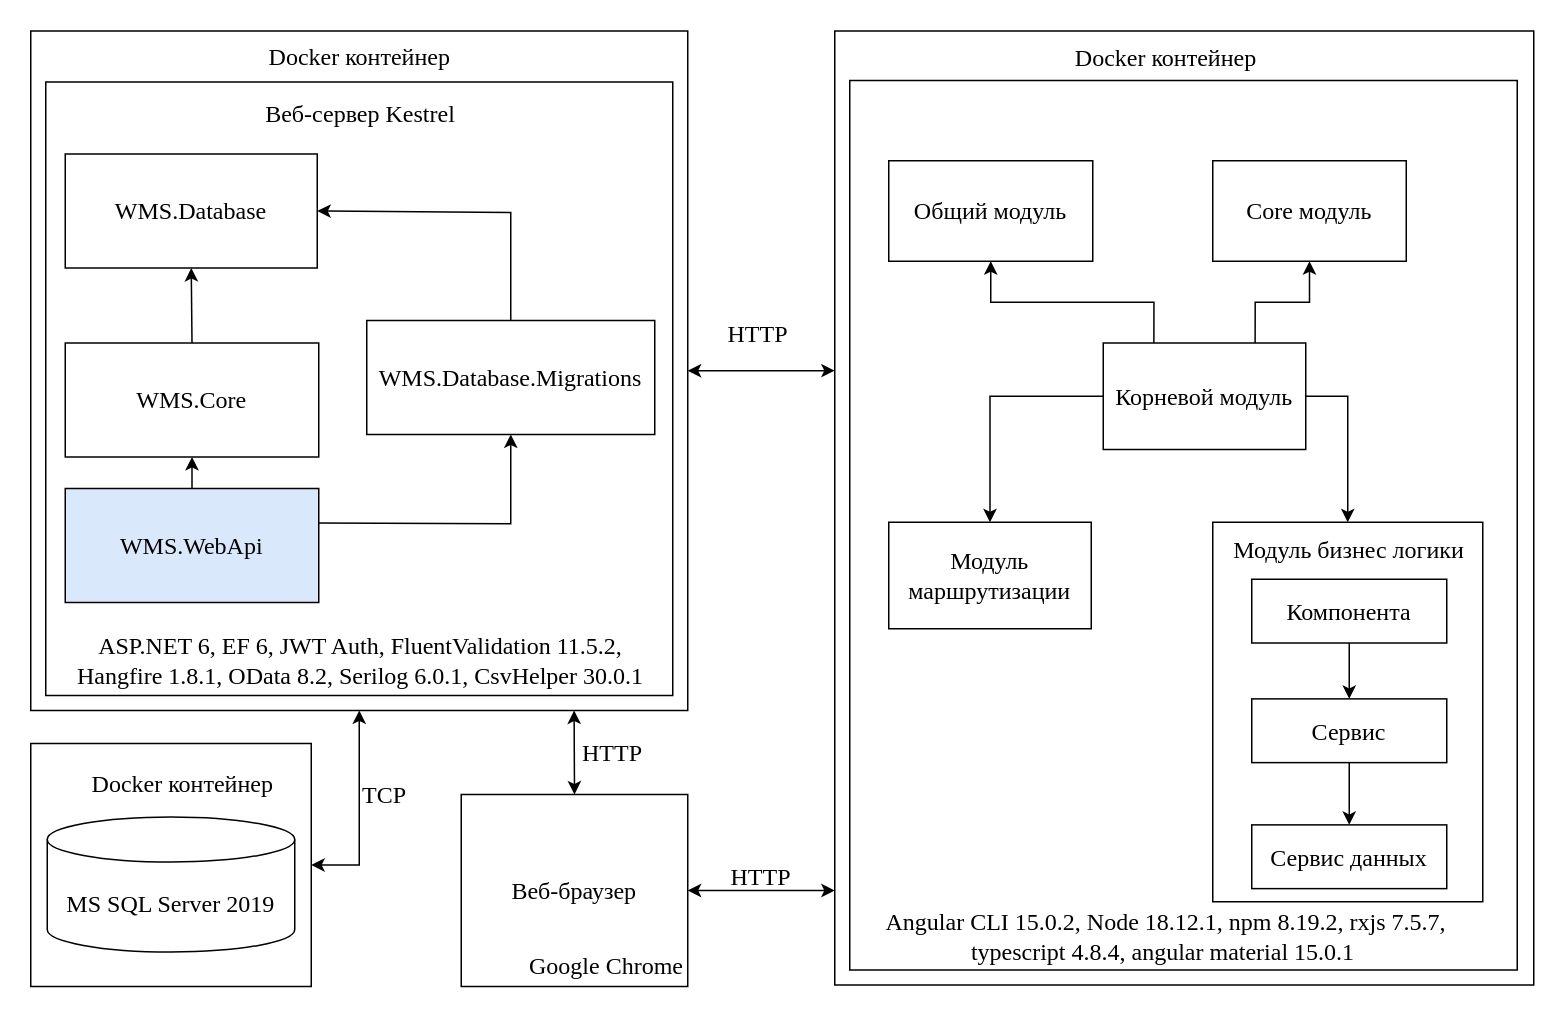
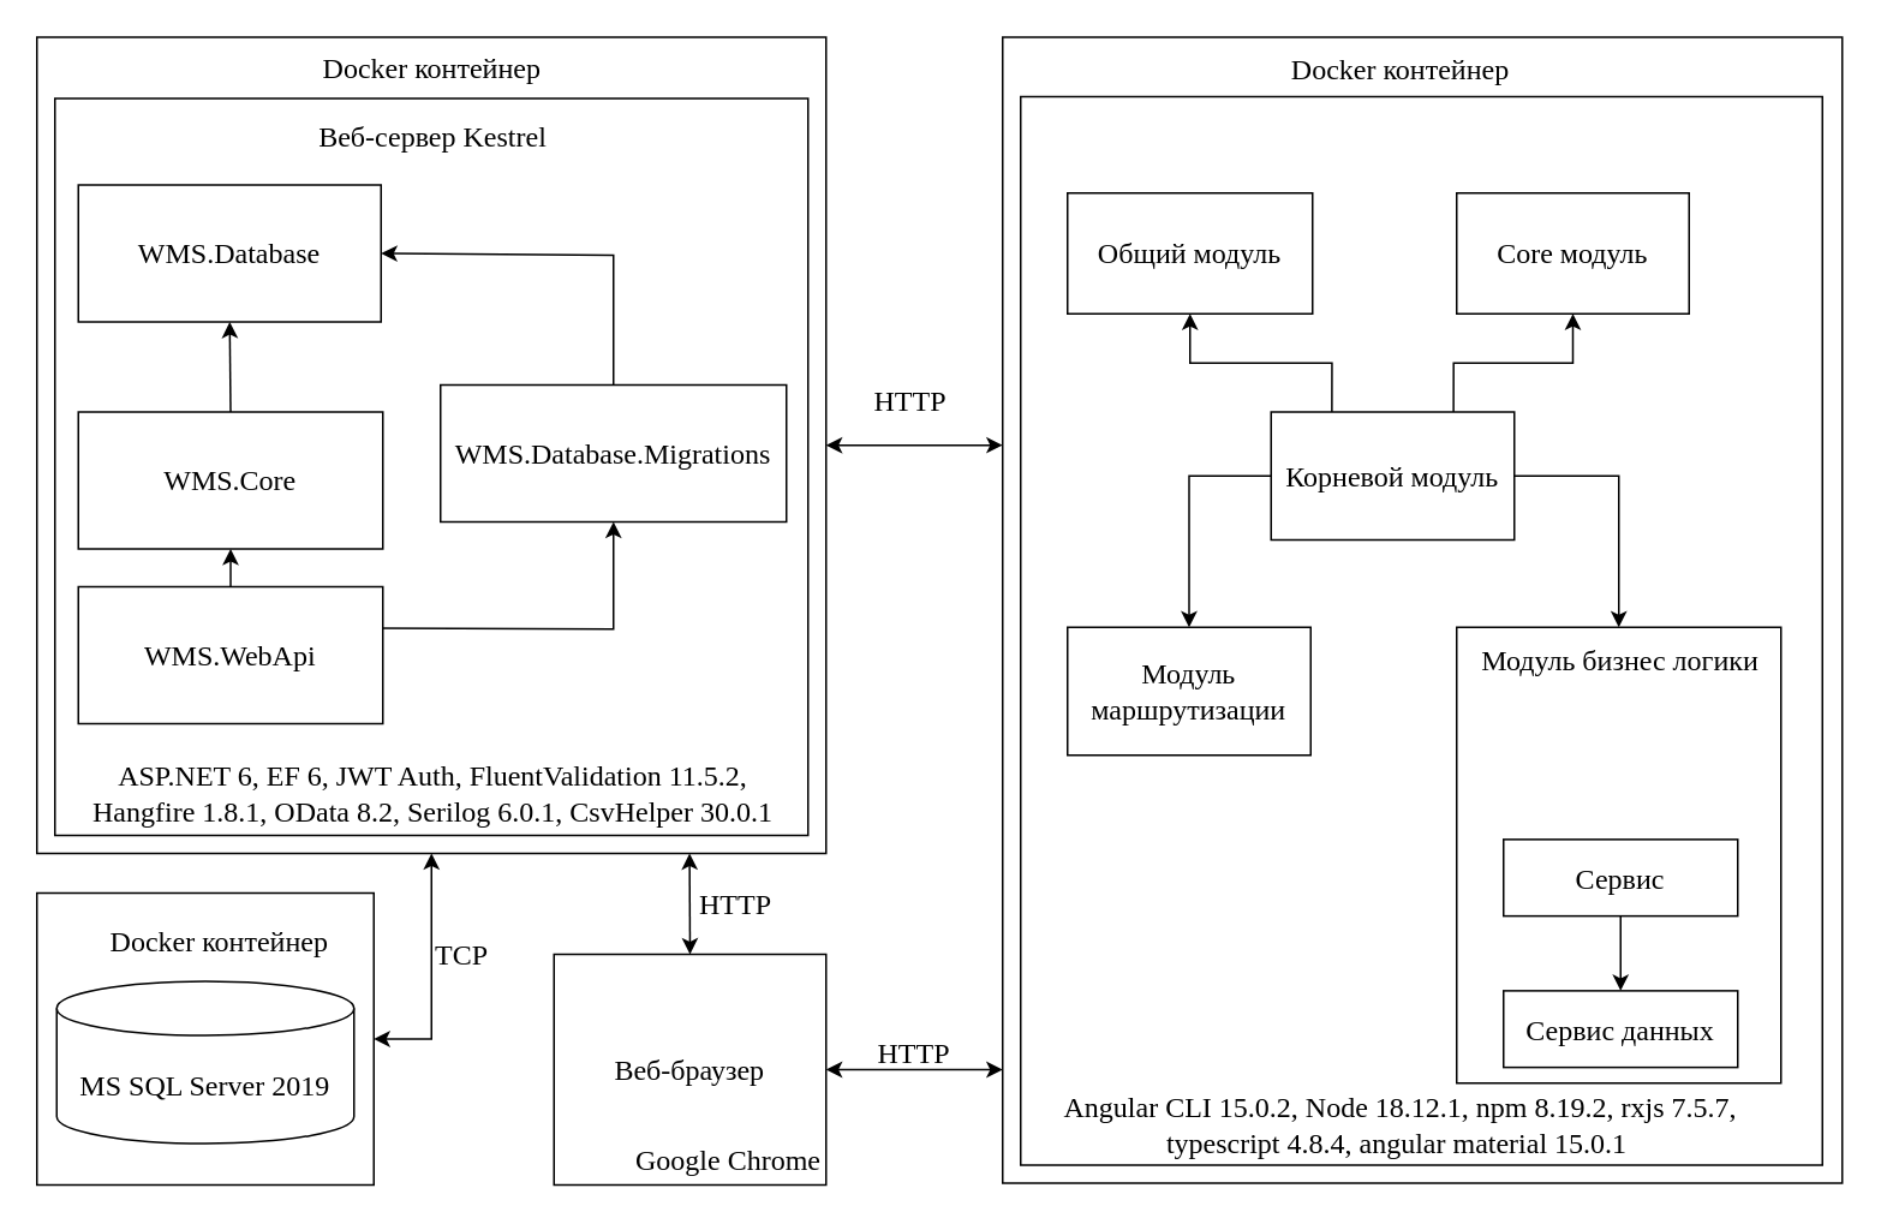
- <mxCell id="39" value="&lt;font style=&quot;font-size: 16px;&quot;&gt;Корневой модуль&lt;/font&gt;" style="rounded=0;whiteSpace=wrap;html=1;fontFamily=Times New Roman;fontSize=16;" parent="1" vertex="1"><mxGeometry x="735" y="228" width="135" height="71" as="geometry" /></mxCell>
+ <mxCell id="39" value="&lt;font style=&quot;font-size: 16px;&quot;&gt;Корневой модуль&lt;/font&gt;" style="rounded=0;whiteSpace=wrap;html=1;fontFamily=Times New Roman;fontSize=16;" parent="1" vertex="1"><mxGeometry x="705" y="228" width="135" height="71" as="geometry" /></mxCell>
- <mxCell id="36" value="&lt;font style=&quot;font-size: 16px;&quot;&gt;WMS.WebApi&lt;/font&gt;" style="rounded=0;whiteSpace=wrap;html=1;fontFamily=Times New Roman;fontSize=16;fillColor=#dae8fc;" parent="1" vertex="1"><mxGeometry x="43" y="325" width="169" height="76" as="geometry" /></mxCell>
+ <mxCell id="36" value="&lt;font style=&quot;font-size: 16px;&quot;&gt;WMS.WebApi&lt;/font&gt;" style="rounded=0;whiteSpace=wrap;html=1;fontFamily=Times New Roman;fontSize=16;" parent="1" vertex="1"><mxGeometry x="43" y="325" width="169" height="76" as="geometry" /></mxCell>
- <mxCell id="46" value="&lt;font style=&quot;font-size: 16px;&quot;&gt;Компонента&lt;/font&gt;" style="rounded=0;whiteSpace=wrap;html=1;fontFamily=Times New Roman;fontSize=16;" vertex="1" parent="1"><mxGeometry x="834" y="385.5" width="130" height="42.5" as="geometry" /></mxCell>
- <mxCell id="23" value="" style="endArrow=classic;html=1;rounded=0;exitX=0.5;exitY=1;exitDx=0;exitDy=0;edgeStyle=orthogonalEdgeStyle;entryX=0.5;entryY=0;entryDx=0;entryDy=0;" parent="1" source="46" target="22" edge="1"><mxGeometry width="50" height="50" relative="1" as="geometry"><mxPoint x="1040" y="406.75" as="sourcePoint" /><mxPoint x="971" y="406" as="targetPoint" /></mxGeometry></mxCell>
